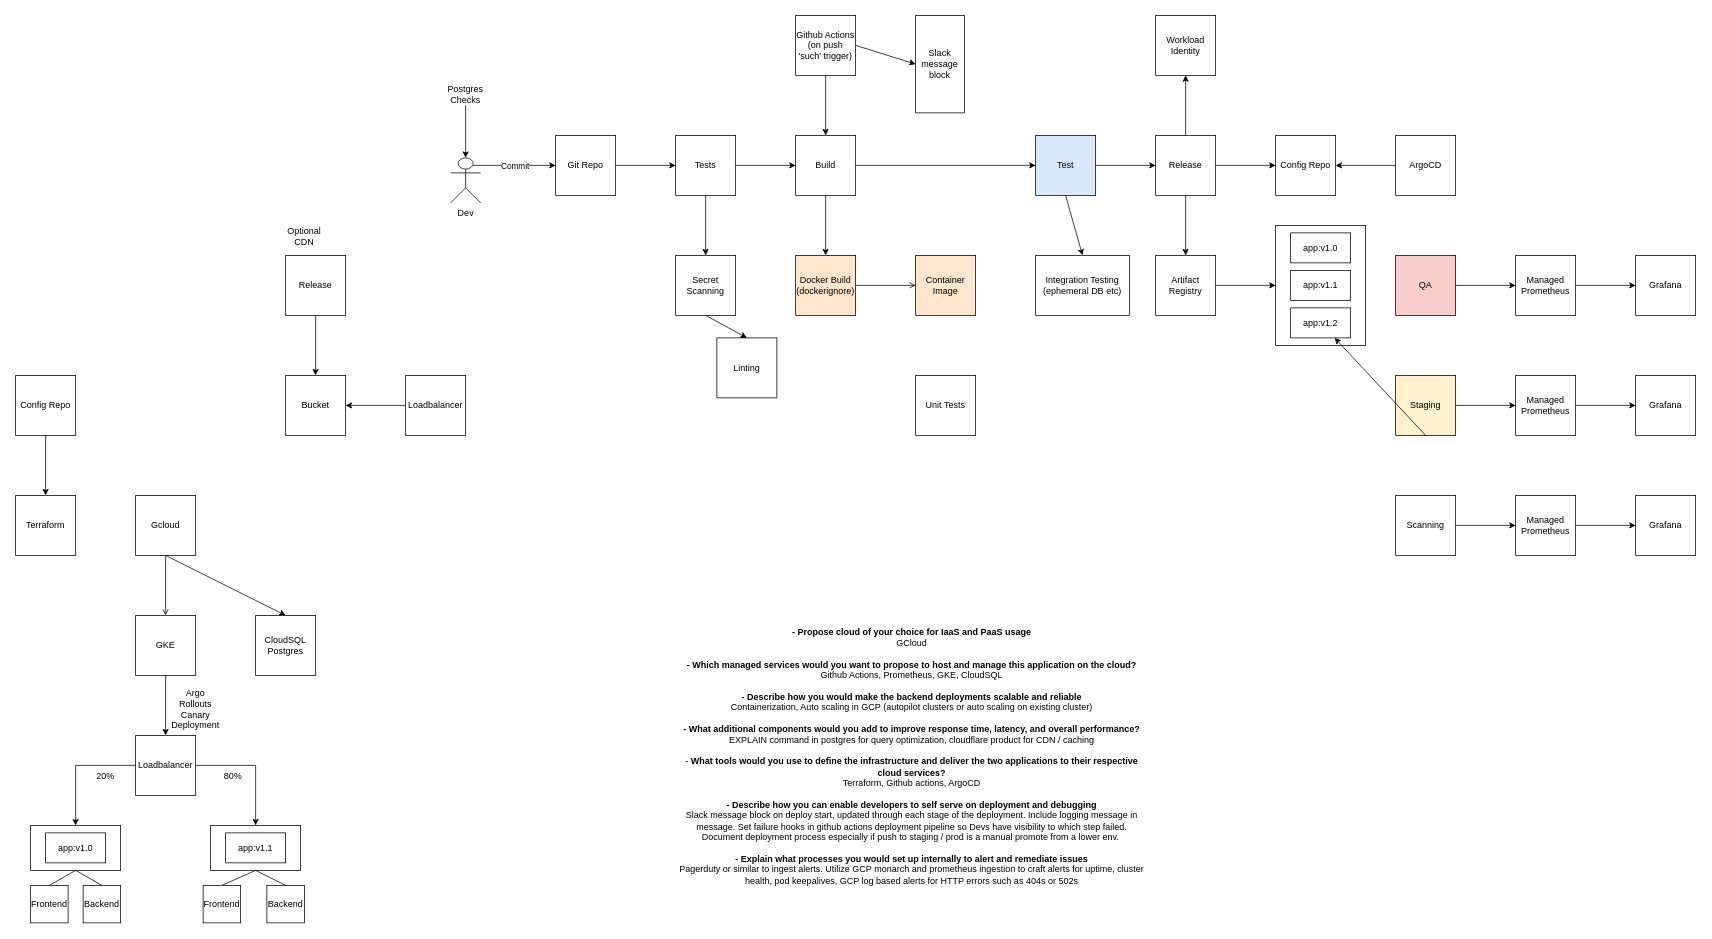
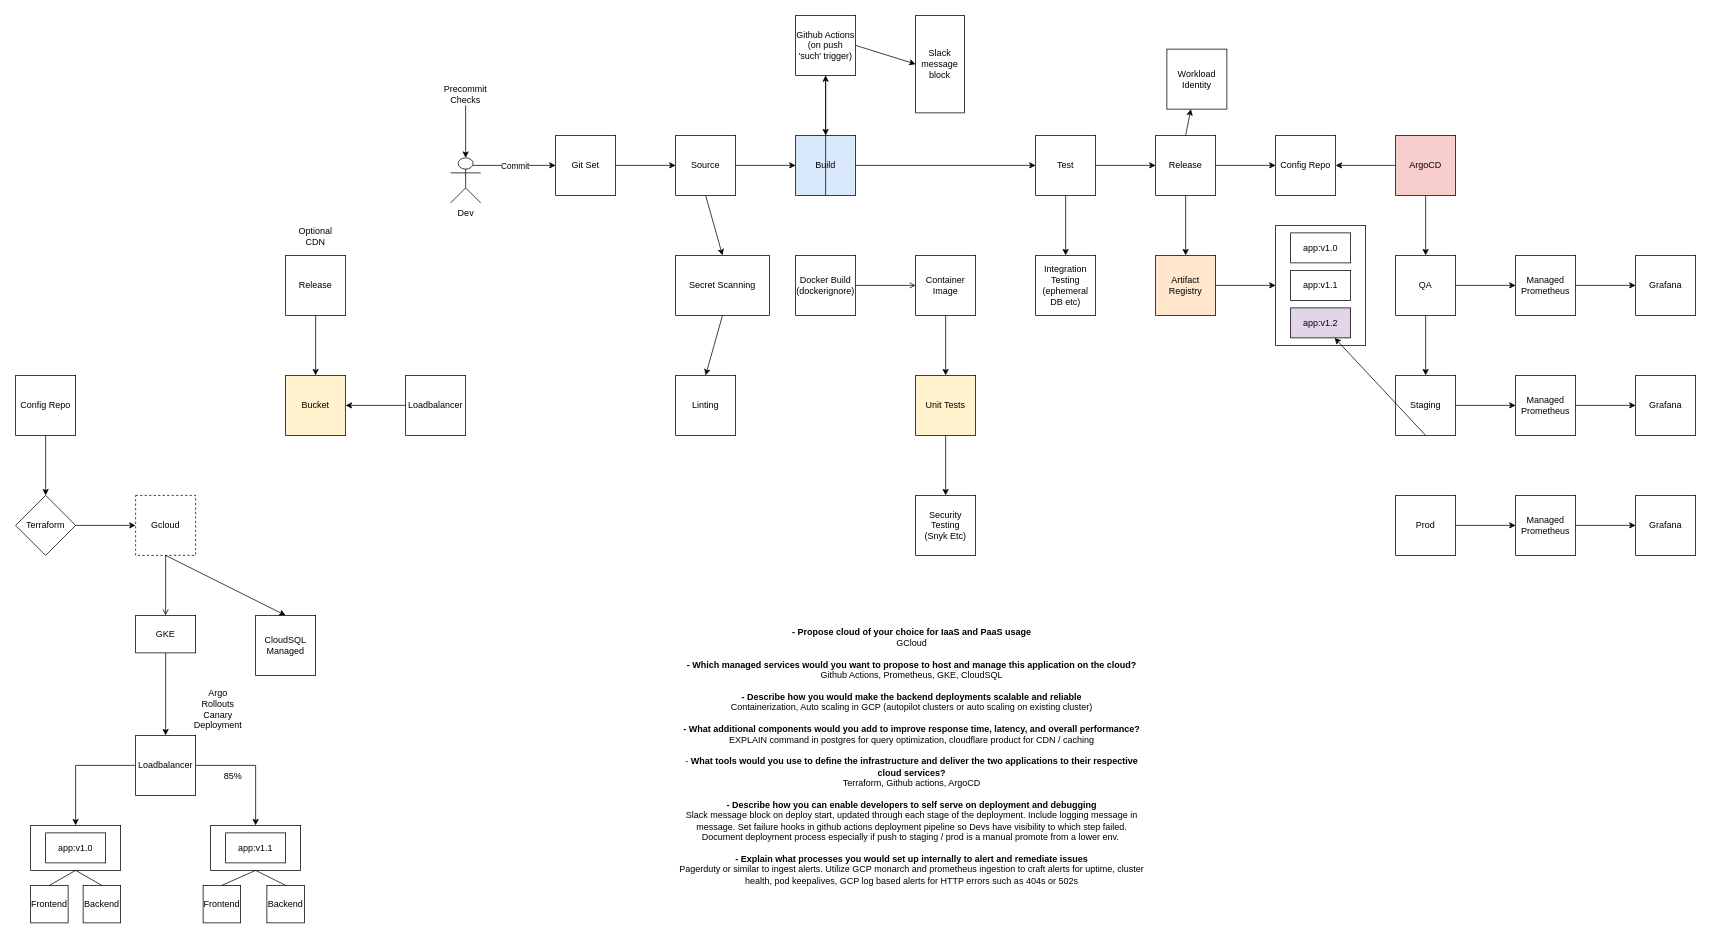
- <mxCell id="37" value="Workload Identity" style="whiteSpace=wrap;html=1;aspect=fixed;" vertex="1" parent="1"><mxGeometry x="1540" width="80" height="80" as="geometry" y="20" /></mxCell>
+ <mxCell id="37" value="Workload Identity" style="whiteSpace=wrap;html=1;aspect=fixed;" vertex="1" parent="1"><mxGeometry x="1555" y="65" width="80" height="80" as="geometry" /></mxCell>
- <mxCell id="7" value="Postgres Checks" style="text;html=1;strokeColor=none;fillColor=none;align=center;verticalAlign=middle;whiteSpace=wrap;rounded=0;" vertex="1" parent="1"><mxGeometry x="590" y="110" width="60" height="30" as="geometry" /></mxCell>
+ <mxCell id="7" value="Precommit Checks" style="text;html=1;strokeColor=none;fillColor=none;align=center;verticalAlign=middle;whiteSpace=wrap;rounded=0;" vertex="1" parent="1"><mxGeometry x="590" y="110" width="60" height="30" as="geometry" /></mxCell>
- <mxCell id="10" value="Git Repo" style="whiteSpace=wrap;html=1;aspect=fixed;" vertex="1" parent="1"><mxGeometry x="740" y="180" width="80" height="80" as="geometry" /></mxCell>
+ <mxCell id="10" value="Git Set" style="whiteSpace=wrap;html=1;aspect=fixed;" vertex="1" parent="1"><mxGeometry x="740" y="180" width="80" height="80" as="geometry" /></mxCell>
- <mxCell id="12" value="Tests" style="whiteSpace=wrap;html=1;aspect=fixed;" vertex="1" parent="1"><mxGeometry x="900" y="180" width="80" height="80" as="geometry" /></mxCell>
+ <mxCell id="12" value="Source" style="whiteSpace=wrap;html=1;aspect=fixed;" vertex="1" parent="1"><mxGeometry x="900" y="180" width="80" height="80" as="geometry" /></mxCell>
- <mxCell id="15" value="Build" style="whiteSpace=wrap;html=1;aspect=fixed;" vertex="1" parent="1"><mxGeometry x="1060" y="180" width="80" height="80" as="geometry" /></mxCell>
+ <mxCell id="15" value="Build" style="whiteSpace=wrap;html=1;aspect=fixed;fillColor=#dae8fc;" vertex="1" parent="1"><mxGeometry x="1060" y="180" width="80" height="80" as="geometry" /></mxCell>
- <mxCell id="13" value="Test" style="whiteSpace=wrap;html=1;aspect=fixed;fillColor=#dae8fc;" vertex="1" parent="1"><mxGeometry x="1380" y="180" width="80" height="80" as="geometry" /></mxCell>
+ <mxCell id="13" value="Test" style="whiteSpace=wrap;html=1;aspect=fixed;" vertex="1" parent="1"><mxGeometry x="1380" y="180" width="80" height="80" as="geometry" /></mxCell>
- <mxCell id="48" value="ArgoCD" style="whiteSpace=wrap;html=1;aspect=fixed;" vertex="1" parent="1"><mxGeometry x="1860" y="180" width="80" height="80" as="geometry" /></mxCell>
+ <mxCell id="48" value="ArgoCD" style="whiteSpace=wrap;html=1;aspect=fixed;fillColor=#f8cecc;" vertex="1" parent="1"><mxGeometry x="1860" y="180" width="80" height="80" as="geometry" /></mxCell>
- <mxCell id="27" value="" style="endArrow=classic;html=1;rounded=0;exitX=0.5;exitY=1;exitDx=0;exitDy=0;entryX=0.5;entryY=0;entryDx=0;entryDy=0;" edge="1" parent="1" source="15" target="23"><mxGeometry width="50" height="50" relative="1" as="geometry"><mxPoint x="1160" y="300" as="sourcePoint" /><mxPoint x="1210" y="250" as="targetPoint" /></mxGeometry></mxCell>
+ <mxCell id="27" value="" style="endArrow=classic;html=1;rounded=0;exitX=0.5;exitY=1;exitDx=0;exitDy=0;" edge="1" parent="1" source="15" target="25"><mxGeometry width="50" height="50" relative="1" as="geometry"><mxPoint x="1160" y="300" as="sourcePoint" /><mxPoint x="1210" y="250" as="targetPoint" /></mxGeometry></mxCell>
+ <mxCell id="52" value="" style="endArrow=classic;html=1;rounded=0;exitX=0.5;exitY=1;exitDx=0;exitDy=0;entryX=0.5;entryY=0;entryDx=0;entryDy=0;" edge="1" parent="1" source="48" target="49"><mxGeometry width="50" height="50" relative="1" as="geometry"><mxPoint x="2010" y="310" as="sourcePoint" /><mxPoint x="2060" y="260" as="targetPoint" /></mxGeometry></mxCell>
- <mxCell id="94" value="Optional CDN" style="text;html=1;strokeColor=none;fillColor=none;align=center;verticalAlign=middle;whiteSpace=wrap;rounded=0;" vertex="1" parent="1"><mxGeometry x="375" y="300" width="60" height="30" as="geometry" /></mxCell>
+ <mxCell id="94" value="Optional CDN" style="text;html=1;strokeColor=none;fillColor=none;align=center;verticalAlign=middle;whiteSpace=wrap;rounded=0;" vertex="1" parent="1"><mxGeometry x="390" y="300" width="60" height="30" as="geometry" /></mxCell>
- <mxCell id="19" value="Secret Scanning" style="whiteSpace=wrap;html=1;aspect=fixed;" vertex="1" parent="1"><mxGeometry x="900" y="340" width="80" height="80" as="geometry" /></mxCell>
+ <mxCell id="19" value="Secret Scanning" style="whiteSpace=wrap;html=1;aspect=fixed;" vertex="1" parent="1"><mxGeometry x="900" y="340" width="125" height="80" as="geometry" /></mxCell>
- <mxCell id="23" value="Docker Build&lt;br&gt;(dockerignore)" style="whiteSpace=wrap;html=1;aspect=fixed;fillColor=#ffe6cc;" vertex="1" parent="1"><mxGeometry x="1060" y="340" width="80" height="80" as="geometry" /></mxCell>
+ <mxCell id="23" value="Docker Build&lt;br&gt;(dockerignore)" style="whiteSpace=wrap;html=1;aspect=fixed;" vertex="1" parent="1"><mxGeometry x="1060" y="340" width="80" height="80" as="geometry" /></mxCell>
- <mxCell id="24" value="Container Image" style="whiteSpace=wrap;html=1;aspect=fixed;fillColor=#ffe6cc;" vertex="1" parent="1"><mxGeometry x="1220" y="340" width="80" height="80" as="geometry" /></mxCell>
+ <mxCell id="24" value="Container Image" style="whiteSpace=wrap;html=1;aspect=fixed;" vertex="1" parent="1"><mxGeometry x="1220" y="340" width="80" height="80" as="geometry" /></mxCell>
- <mxCell id="30" value="Integration Testing&lt;br&gt;(ephemeral DB etc)" style="whiteSpace=wrap;html=1;aspect=fixed;" vertex="1" parent="1"><mxGeometry x="1380" y="340" width="125" height="80" as="geometry" /></mxCell>
+ <mxCell id="30" value="Integration Testing&lt;br&gt;(ephemeral DB etc)" style="whiteSpace=wrap;html=1;aspect=fixed;" vertex="1" parent="1"><mxGeometry x="1380" y="340" width="80" height="80" as="geometry" /></mxCell>
- <mxCell id="35" value="Artifact Registry" style="whiteSpace=wrap;html=1;aspect=fixed;" vertex="1" parent="1"><mxGeometry x="1540" y="340" width="80" height="80" as="geometry" /></mxCell>
+ <mxCell id="35" value="Artifact Registry" style="whiteSpace=wrap;html=1;aspect=fixed;fillColor=#ffe6cc;" vertex="1" parent="1"><mxGeometry x="1540" y="340" width="80" height="80" as="geometry" /></mxCell>
- <mxCell id="49" value="QA" style="whiteSpace=wrap;html=1;aspect=fixed;fillColor=#f8cecc;" vertex="1" parent="1"><mxGeometry x="1860" y="340" width="80" height="80" as="geometry" /></mxCell>
+ <mxCell id="49" value="QA" style="whiteSpace=wrap;html=1;aspect=fixed;" vertex="1" parent="1"><mxGeometry x="1860" y="340" width="80" height="80" as="geometry" /></mxCell>
- <mxCell id="42" value="app:v1.2" style="whiteSpace=wrap;html=1;" vertex="1" parent="1"><mxGeometry x="1720" y="410" width="80" height="40" as="geometry" /></mxCell>
+ <mxCell id="42" value="app:v1.2" style="whiteSpace=wrap;html=1;fillColor=#e1d5e7;" vertex="1" parent="1"><mxGeometry x="1720" y="410" width="80" height="40" as="geometry" /></mxCell>
+ <mxCell id="32" value="" style="endArrow=classic;html=1;rounded=0;exitX=0.5;exitY=1;exitDx=0;exitDy=0;entryX=0.5;entryY=0;entryDx=0;entryDy=0;" edge="1" parent="1" source="24" target="26"><mxGeometry width="50" height="50" relative="1" as="geometry"><mxPoint x="1300" y="470" as="sourcePoint" /><mxPoint x="1350" y="420" as="targetPoint" /></mxGeometry></mxCell>
+ <mxCell id="53" value="" style="endArrow=classic;html=1;rounded=0;exitX=0.5;exitY=1;exitDx=0;exitDy=0;entryX=0.5;entryY=0;entryDx=0;entryDy=0;" edge="1" parent="1" source="49" target="50"><mxGeometry width="50" height="50" relative="1" as="geometry"><mxPoint x="2050" y="470" as="sourcePoint" /><mxPoint x="2100" y="420" as="targetPoint" /></mxGeometry></mxCell>
- <mxCell id="20" value="Linting" style="whiteSpace=wrap;html=1;aspect=fixed;" vertex="1" parent="1"><mxGeometry x="955" y="450" width="80" height="80" as="geometry" /></mxCell>
+ <mxCell id="20" value="Linting" style="whiteSpace=wrap;html=1;aspect=fixed;" vertex="1" parent="1"><mxGeometry x="900" y="500" width="80" height="80" as="geometry" /></mxCell>
- <mxCell id="97" value="Bucket" style="whiteSpace=wrap;html=1;aspect=fixed;" vertex="1" parent="1"><mxGeometry x="380" y="500" width="80" height="80" as="geometry" /></mxCell>
+ <mxCell id="97" value="Bucket" style="whiteSpace=wrap;html=1;aspect=fixed;fillColor=#fff2cc;" vertex="1" parent="1"><mxGeometry x="380" y="500" width="80" height="80" as="geometry" /></mxCell>
- <mxCell id="26" value="Unit Tests" style="whiteSpace=wrap;html=1;aspect=fixed;" vertex="1" parent="1"><mxGeometry x="1220" y="500" width="80" height="80" as="geometry" /></mxCell>
+ <mxCell id="26" value="Unit Tests" style="whiteSpace=wrap;html=1;aspect=fixed;fillColor=#fff2cc;" vertex="1" parent="1"><mxGeometry x="1220" y="500" width="80" height="80" as="geometry" /></mxCell>
- <mxCell id="50" value="Staging" style="whiteSpace=wrap;html=1;aspect=fixed;fillColor=#fff2cc;" vertex="1" parent="1"><mxGeometry x="1860" y="500" width="80" height="80" as="geometry" /></mxCell>
+ <mxCell id="50" value="Staging" style="whiteSpace=wrap;html=1;aspect=fixed;" vertex="1" parent="1"><mxGeometry x="1860" y="500" width="80" height="80" as="geometry" /></mxCell>
+ <mxCell id="34" value="" style="endArrow=classic;html=1;rounded=0;exitX=0.5;exitY=1;exitDx=0;exitDy=0;entryX=0.5;entryY=0;entryDx=0;entryDy=0;" edge="1" parent="1" source="26" target="33"><mxGeometry width="50" height="50" relative="1" as="geometry"><mxPoint x="1370" y="590" as="sourcePoint" /><mxPoint x="1420" y="540" as="targetPoint" /></mxGeometry></mxCell>
- <mxCell id="67" value="Terraform" style="whiteSpace=wrap;html=1;aspect=fixed;" vertex="1" parent="1"><mxGeometry x="20" y="660" width="80" height="80" as="geometry" /></mxCell>
+ <mxCell id="67" value="Terraform" style="rhombus;whiteSpace=wrap;html=1;aspect=fixed;" vertex="1" parent="1"><mxGeometry x="20" y="660" width="80" height="80" as="geometry" /></mxCell>
+ <mxCell id="78" value="" style="endArrow=classic;html=1;rounded=0;exitX=1;exitY=0.5;exitDx=0;exitDy=0;entryX=0;entryY=0.5;entryDx=0;entryDy=0;" edge="1" parent="1" source="67" target="68"><mxGeometry width="50" height="50" relative="1" as="geometry"><mxPoint x="900" y="800" as="sourcePoint" /><mxPoint x="950" y="750" as="targetPoint" /></mxGeometry></mxCell>
- <mxCell id="68" value="Gcloud" style="whiteSpace=wrap;html=1;aspect=fixed;" vertex="1" parent="1"><mxGeometry x="180" y="660" width="80" height="80" as="geometry" /></mxCell>
+ <mxCell id="68" value="Gcloud" style="whiteSpace=wrap;html=1;aspect=fixed;dashed=1;" vertex="1" parent="1"><mxGeometry x="180" y="660" width="80" height="80" as="geometry" /></mxCell>
+ <mxCell id="33" value="Security Testing&lt;br&gt;(Snyk Etc)" style="whiteSpace=wrap;html=1;aspect=fixed;" vertex="1" parent="1"><mxGeometry x="1220" y="660" width="80" height="80" as="geometry" /></mxCell>
- <mxCell id="51" value="Scanning" style="whiteSpace=wrap;html=1;aspect=fixed;" vertex="1" parent="1"><mxGeometry x="1860" y="660" width="80" height="80" as="geometry" /></mxCell>
+ <mxCell id="51" value="Prod" style="whiteSpace=wrap;html=1;aspect=fixed;" vertex="1" parent="1"><mxGeometry x="1860" y="660" width="80" height="80" as="geometry" /></mxCell>
- <mxCell id="69" value="GKE" style="whiteSpace=wrap;html=1;aspect=fixed;" vertex="1" parent="1"><mxGeometry x="180" y="820" width="80" height="80" as="geometry" /></mxCell>
+ <mxCell id="69" value="GKE" style="whiteSpace=wrap;html=1;aspect=fixed;" vertex="1" parent="1"><mxGeometry x="180" y="820" width="80" height="50" as="geometry" /></mxCell>
- <mxCell id="92" value="CloudSQL Postgres" style="whiteSpace=wrap;html=1;aspect=fixed;" vertex="1" parent="1"><mxGeometry x="340" y="820" width="80" height="80" as="geometry" /></mxCell>
+ <mxCell id="92" value="CloudSQL Managed" style="whiteSpace=wrap;html=1;aspect=fixed;" vertex="1" parent="1"><mxGeometry x="340" y="820" width="80" height="80" as="geometry" /></mxCell>
- <mxCell id="90" value="Argo Rollouts Canary Deployment" style="text;html=1;strokeColor=none;fillColor=none;align=center;verticalAlign=middle;whiteSpace=wrap;rounded=0;" vertex="1" parent="1"><mxGeometry x="230" y="930" width="60" height="30" as="geometry" /></mxCell>
+ <mxCell id="90" value="Argo Rollouts Canary Deployment" style="text;html=1;strokeColor=none;fillColor=none;align=center;verticalAlign=middle;whiteSpace=wrap;rounded=0;" vertex="1" parent="1"><mxGeometry x="260" y="930" width="60" height="30" as="geometry" /></mxCell>
- <mxCell id="88" value="20%" style="text;html=1;strokeColor=none;fillColor=none;align=center;verticalAlign=middle;whiteSpace=wrap;rounded=0;" vertex="1" parent="1"><mxGeometry x="110" y="1020" width="60" height="30" as="geometry" /></mxCell>
- <mxCell id="89" value="80%" style="text;html=1;strokeColor=none;fillColor=none;align=center;verticalAlign=middle;whiteSpace=wrap;rounded=0;" vertex="1" parent="1"><mxGeometry x="280" y="1020" width="60" height="30" as="geometry" /></mxCell>
+ <mxCell id="89" value="85%" style="text;html=1;strokeColor=none;fillColor=none;align=center;verticalAlign=middle;whiteSpace=wrap;rounded=0;" vertex="1" parent="1"><mxGeometry x="280" y="1020" width="60" height="30" as="geometry" /></mxCell>
